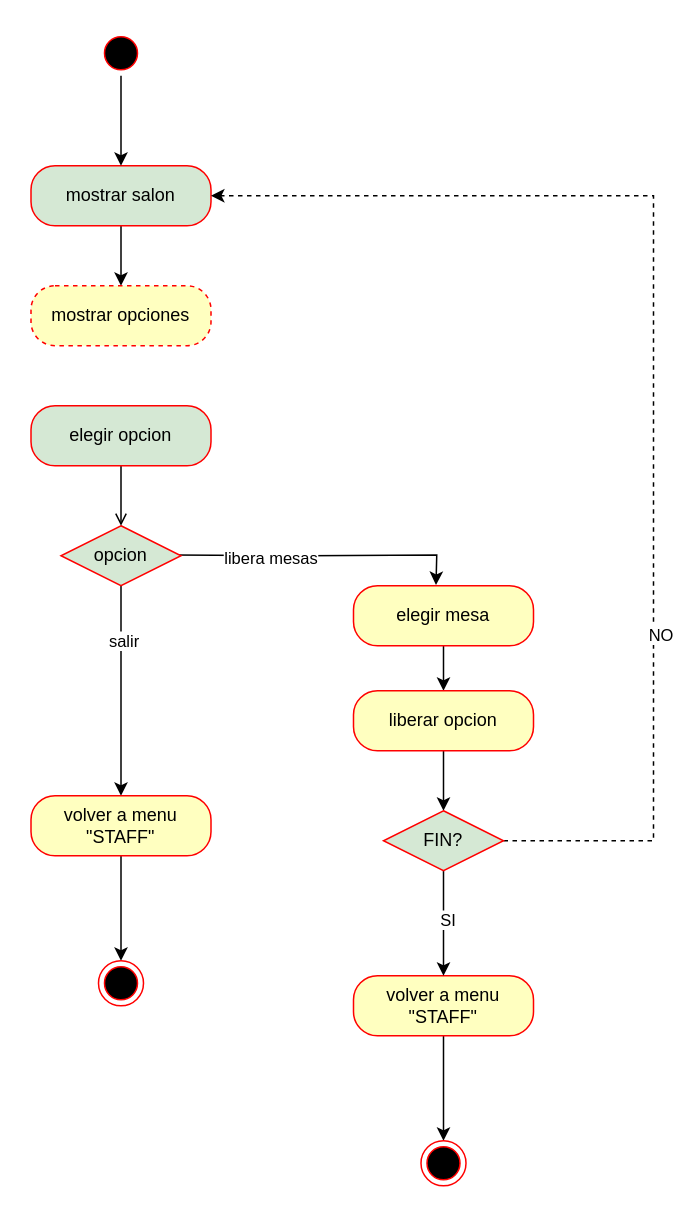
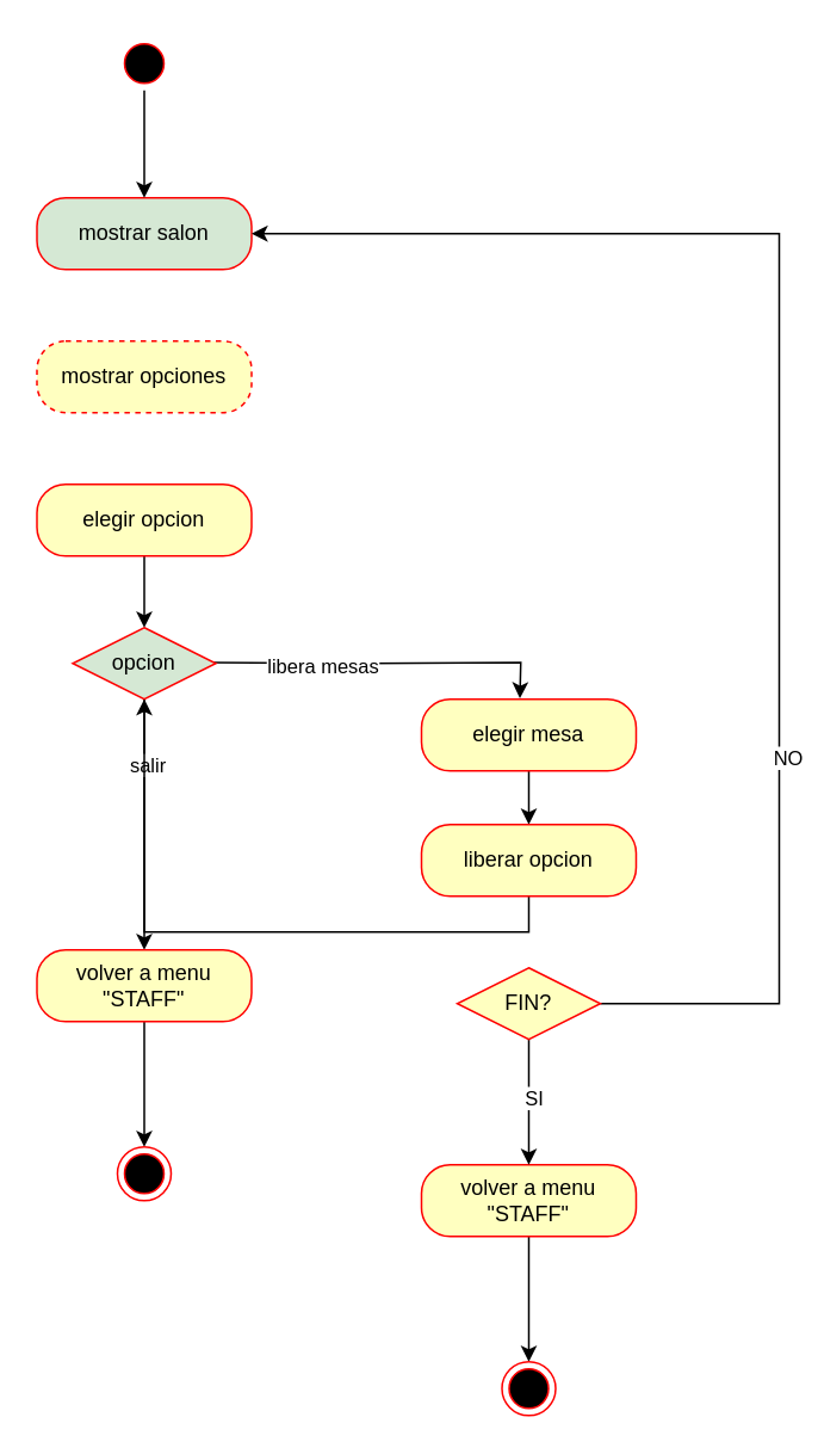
- <mxCell id="24" style="edgeStyle=orthogonalEdgeStyle;rounded=0;orthogonalLoop=1;jettySize=auto;html=1;exitX=1;exitY=0.5;exitDx=0;exitDy=0;entryX=1;entryY=0.5;entryDx=0;entryDy=0;dashed=1;" edge="1" parent="1" source="28" target="3"><mxGeometry relative="1" as="geometry"><Array as="points"><mxPoint x="435" y="560" /><mxPoint x="435" y="130" /></Array></mxGeometry></mxCell>
+ <mxCell id="24" style="edgeStyle=orthogonalEdgeStyle;rounded=0;orthogonalLoop=1;jettySize=auto;html=1;exitX=1;exitY=0.5;exitDx=0;exitDy=0;entryX=1;entryY=0.5;entryDx=0;entryDy=0;" edge="1" parent="1" source="28" target="3"><mxGeometry relative="1" as="geometry"><Array as="points"><mxPoint x="435" y="560" /><mxPoint x="435" y="130" /></Array></mxGeometry></mxCell>
- <mxCell id="2" style="edgeStyle=orthogonalEdgeStyle;rounded=0;orthogonalLoop=1;jettySize=auto;html=1;exitX=0.5;exitY=1;exitDx=0;exitDy=0;entryX=0.5;entryY=0;entryDx=0;entryDy=0;" edge="1" parent="1" source="3" target="9"><mxGeometry relative="1" as="geometry" /></mxCell>
- <mxCell id="11" value="elegir opcion" style="rounded=1;whiteSpace=wrap;html=1;arcSize=40;fontColor=#000000;fillColor=#d5e8d4;strokeColor=#ff0000;" vertex="1" parent="1"><mxGeometry x="20" y="270" width="120" height="40" as="geometry" /></mxCell>
+ <mxCell id="11" value="elegir opcion" style="rounded=1;whiteSpace=wrap;html=1;arcSize=40;fontColor=#000000;fillColor=#ffffc0;strokeColor=#ff0000;" vertex="1" parent="1"><mxGeometry x="20" y="270" width="120" height="40" as="geometry" /></mxCell>
- <mxCell id="10" style="edgeStyle=orthogonalEdgeStyle;rounded=0;orthogonalLoop=1;jettySize=auto;html=1;exitX=0.5;exitY=1;exitDx=0;exitDy=0;entryX=0.5;entryY=0;entryDx=0;entryDy=0;endArrow=open;" edge="1" parent="1" source="11" target="8"><mxGeometry relative="1" as="geometry" /></mxCell>
+ <mxCell id="10" style="edgeStyle=orthogonalEdgeStyle;rounded=0;orthogonalLoop=1;jettySize=auto;html=1;exitX=0.5;exitY=1;exitDx=0;exitDy=0;entryX=0.5;entryY=0;entryDx=0;entryDy=0;" edge="1" parent="1" source="11" target="8"><mxGeometry relative="1" as="geometry" /></mxCell>
- <mxCell id="14" style="edgeStyle=orthogonalEdgeStyle;rounded=0;orthogonalLoop=1;jettySize=auto;html=1;exitX=0.5;exitY=1;exitDx=0;exitDy=0;entryX=0.5;entryY=0;entryDx=0;entryDy=0;" edge="1" parent="1" source="15" target="28"><mxGeometry relative="1" as="geometry" /></mxCell>
+ <mxCell id="14" style="edgeStyle=orthogonalEdgeStyle;rounded=0;orthogonalLoop=1;jettySize=auto;html=1;exitX=0.5;exitY=1;exitDx=0;exitDy=0;" edge="1" parent="1" source="15" target="8"><mxGeometry relative="1" as="geometry" /></mxCell>
- <mxCell id="28" value="FIN?" style="rhombus;whiteSpace=wrap;html=1;fontColor=#000000;fillColor=#d5e8d4;strokeColor=#ff0000;" vertex="1" parent="1"><mxGeometry x="255" y="540" width="80" height="40" as="geometry" /></mxCell>
+ <mxCell id="28" value="FIN?" style="rhombus;whiteSpace=wrap;html=1;fontColor=#000000;fillColor=#ffffc0;strokeColor=#ff0000;" vertex="1" parent="1"><mxGeometry x="255" y="540" width="80" height="40" as="geometry" /></mxCell>
